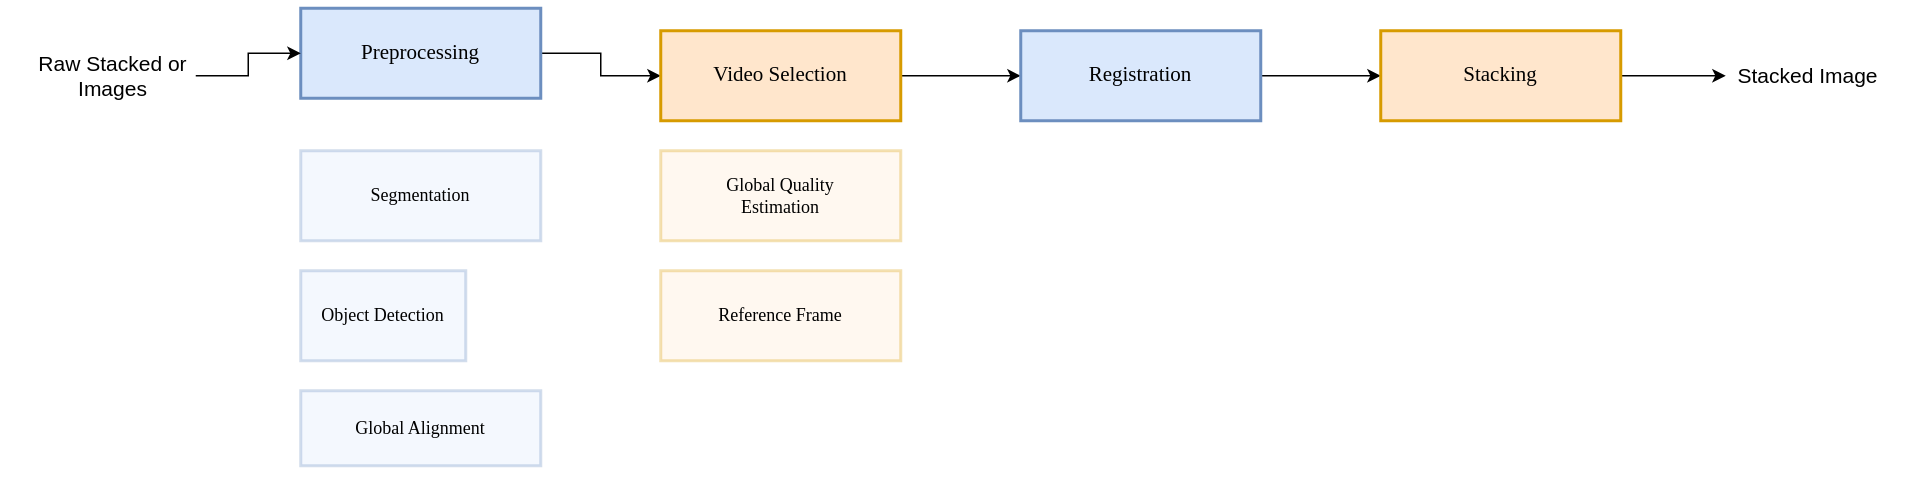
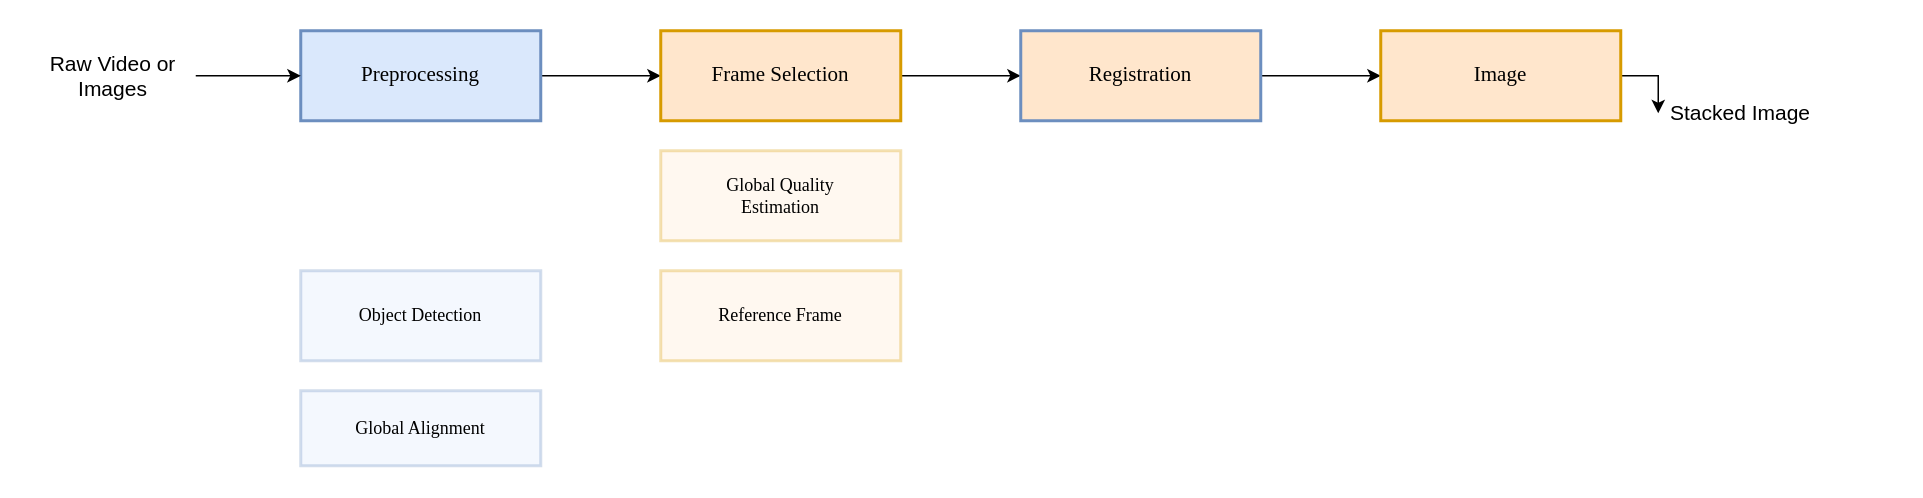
- <mxCell id="3" value="Preprocessing" style="rounded=0;whiteSpace=wrap;html=1;fontFamily=Verdana;fillColor=#dae8fc;strokeColor=#6c8ebf;strokeWidth=2;fontStyle=0;fontSize=14;" vertex="1" parent="1"><mxGeometry x="200" y="5" width="160" height="60" as="geometry" /></mxCell>
+ <mxCell id="3" value="Preprocessing" style="rounded=0;whiteSpace=wrap;html=1;fontFamily=Verdana;fillColor=#dae8fc;strokeColor=#6c8ebf;strokeWidth=2;fontStyle=0;fontSize=14;" vertex="1" parent="1"><mxGeometry x="200" y="20" width="160" height="60" as="geometry" /></mxCell>
- <mxCell id="15" value="Raw Stacked or Images" style="text;html=1;strokeColor=none;fillColor=none;align=center;verticalAlign=middle;whiteSpace=wrap;rounded=0;fontSize=14;" vertex="1" parent="1"><mxGeometry x="20" y="20" width="110" height="60" as="geometry" /></mxCell>
+ <mxCell id="15" value="Raw Video or Images" style="text;html=1;strokeColor=none;fillColor=none;align=center;verticalAlign=middle;whiteSpace=wrap;rounded=0;fontSize=14;" vertex="1" parent="1"><mxGeometry x="20" y="20" width="110" height="60" as="geometry" /></mxCell>
- <mxCell id="5" value="Video Selection" style="rounded=0;whiteSpace=wrap;html=1;fontFamily=Verdana;fillColor=#ffe6cc;strokeColor=#d79b00;strokeWidth=2;fontStyle=0;fontSize=14;" vertex="1" parent="1"><mxGeometry x="440" y="20" width="160" height="60" as="geometry" /></mxCell>
+ <mxCell id="5" value="Frame Selection" style="rounded=0;whiteSpace=wrap;html=1;fontFamily=Verdana;fillColor=#ffe6cc;strokeColor=#d79b00;strokeWidth=2;fontStyle=0;fontSize=14;" vertex="1" parent="1"><mxGeometry x="440" y="20" width="160" height="60" as="geometry" /></mxCell>
- <mxCell id="7" value="Registration" style="rounded=0;whiteSpace=wrap;html=1;fontFamily=Verdana;fillColor=#dae8fc;strokeColor=#6c8ebf;strokeWidth=2;fontStyle=0;fontSize=14;" vertex="1" parent="1"><mxGeometry x="680" y="20" width="160" height="60" as="geometry" /></mxCell>
+ <mxCell id="7" value="Registration" style="rounded=0;whiteSpace=wrap;html=1;fontFamily=Verdana;fillColor=#ffe6cc;strokeColor=#6c8ebf;strokeWidth=2;fontStyle=0;fontSize=14;" vertex="1" parent="1"><mxGeometry x="680" y="20" width="160" height="60" as="geometry" /></mxCell>
- <mxCell id="9" value="Stacking" style="rounded=0;whiteSpace=wrap;html=1;fontFamily=Verdana;fillColor=#ffe6cc;strokeColor=#d79b00;strokeWidth=2;fontStyle=0;fontSize=14;" vertex="1" parent="1"><mxGeometry x="920" y="20" width="160" height="60" as="geometry" /></mxCell>
+ <mxCell id="9" value="Image" style="rounded=0;whiteSpace=wrap;html=1;fontFamily=Verdana;fillColor=#ffe6cc;strokeColor=#d79b00;strokeWidth=2;fontStyle=0;fontSize=14;" vertex="1" parent="1"><mxGeometry x="920" y="20" width="160" height="60" as="geometry" /></mxCell>
- <mxCell id="16" value="Stacked Image" style="text;html=1;strokeColor=none;fillColor=none;align=center;verticalAlign=middle;whiteSpace=wrap;rounded=0;fontSize=14;" vertex="1" parent="1"><mxGeometry x="1150" y="20" width="110" height="60" as="geometry" /></mxCell>
+ <mxCell id="16" value="Stacked Image" style="text;html=1;strokeColor=none;fillColor=none;align=center;verticalAlign=middle;whiteSpace=wrap;rounded=0;fontSize=14;" vertex="1" parent="1"><mxGeometry x="1105" y="45" width="110" height="60" as="geometry" /></mxCell>
- <mxCell id="10" value="Segmentation" style="rounded=0;whiteSpace=wrap;html=1;fontFamily=Verdana;fillColor=#dae8fc;strokeColor=#6c8ebf;strokeWidth=2;opacity=30;fontSize=12;" vertex="1" parent="1"><mxGeometry x="200" y="100" width="160" height="60" as="geometry" /></mxCell>
- <mxCell id="13" value="Object Detection" style="rounded=0;whiteSpace=wrap;html=1;fontFamily=Verdana;fillColor=#dae8fc;strokeColor=#6c8ebf;strokeWidth=2;opacity=30;fontSize=12;" vertex="1" parent="1"><mxGeometry x="200" y="180" width="110" height="60" as="geometry" /></mxCell>
+ <mxCell id="13" value="Object Detection" style="rounded=0;whiteSpace=wrap;html=1;fontFamily=Verdana;fillColor=#dae8fc;strokeColor=#6c8ebf;strokeWidth=2;opacity=30;fontSize=12;" vertex="1" parent="1"><mxGeometry x="200" y="180" width="160" height="60" as="geometry" /></mxCell>
